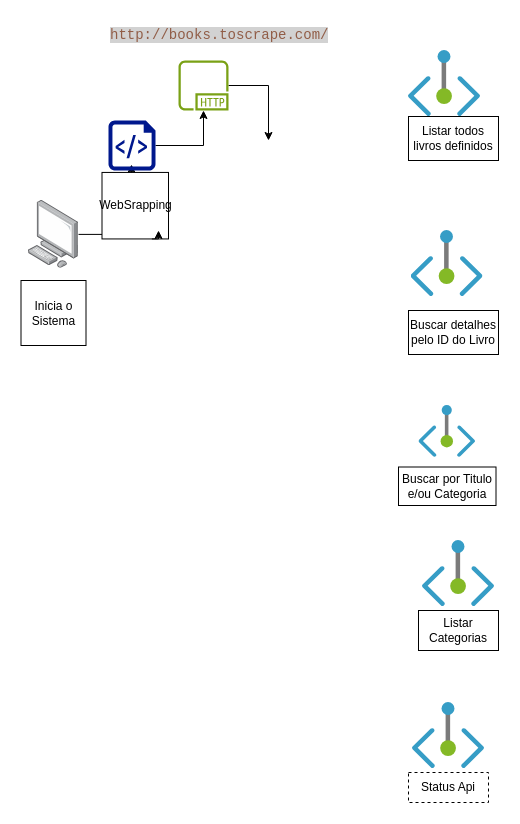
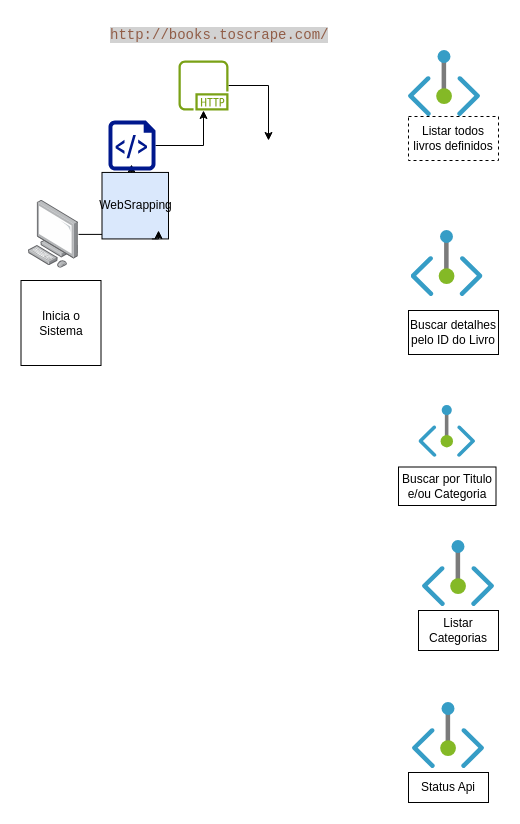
- <mxCell id="22" value="Listar todos livros definidos" style="rounded=0;whiteSpace=wrap;html=1;" vertex="1" parent="20"><mxGeometry y="66" width="90" height="44" as="geometry" /></mxCell>
+ <mxCell id="22" value="Listar todos livros definidos" style="rounded=0;whiteSpace=wrap;html=1;dashed=1;" vertex="1" parent="20"><mxGeometry y="66" width="90" height="44" as="geometry" /></mxCell>
- <mxCell id="26" value="WebSrapping" style="whiteSpace=wrap;html=1;aspect=fixed;" vertex="1" parent="1"><mxGeometry x="101.5" y="171.94" width="66.5" height="66.5" as="geometry" /></mxCell>
+ <mxCell id="26" value="WebSrapping" style="whiteSpace=wrap;html=1;aspect=fixed;fillColor=#dae8fc;" vertex="1" parent="1"><mxGeometry x="101.5" y="171.94" width="66.5" height="66.5" as="geometry" /></mxCell>
- <mxCell id="25" value="Inicia o Sistema" style="whiteSpace=wrap;html=1;aspect=fixed;" vertex="1" parent="1"><mxGeometry x="20.5" y="280" width="65" height="65" as="geometry" /></mxCell>
+ <mxCell id="25" value="Inicia o Sistema" style="whiteSpace=wrap;html=1;aspect=fixed;" vertex="1" parent="1"><mxGeometry x="20.5" y="280" width="80" height="85" as="geometry" /></mxCell>
- <mxCell id="19" value="Status Api" style="rounded=0;whiteSpace=wrap;html=1;dashed=1;" vertex="1" parent="17"><mxGeometry y="80" width="80" height="30" as="geometry" /></mxCell>
+ <mxCell id="19" value="Status Api" style="rounded=0;whiteSpace=wrap;html=1;" vertex="1" parent="17"><mxGeometry y="80" width="80" height="30" as="geometry" /></mxCell>
